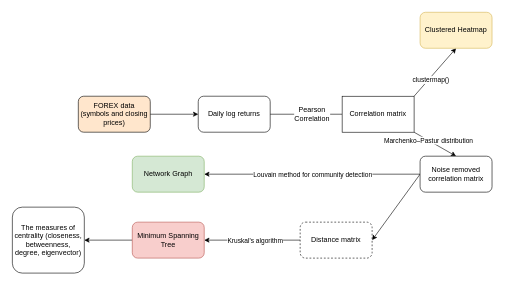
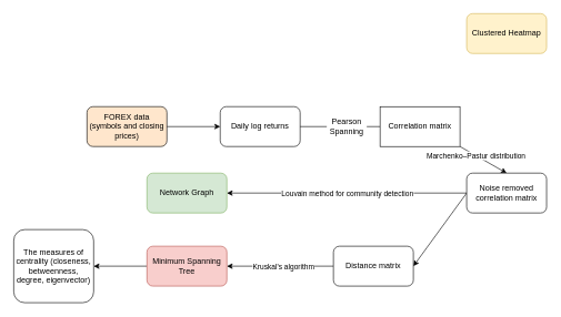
- <mxCell id="6" style="rounded=0;orthogonalLoop=1;jettySize=auto;html=1;exitX=1;exitY=0;exitDx=0;exitDy=0;entryX=0.5;entryY=1;entryDx=0;entryDy=0;" edge="1" parent="1" source="10" target="11"><mxGeometry relative="1" as="geometry" /></mxCell>
- <mxCell id="7" value="clustermap()" style="edgeLabel;html=1;align=center;verticalAlign=middle;resizable=0;points=[];" vertex="1" connectable="0" parent="6"><mxGeometry x="-0.283" y="-3" relative="1" as="geometry"><mxPoint y="-1" as="offset" /></mxGeometry></mxCell>
- <mxCell id="23" value="Pearson Correlation" style="text;html=1;strokeColor=none;fillColor=none;align=center;verticalAlign=middle;whiteSpace=wrap;rounded=0;" vertex="1" parent="1"><mxGeometry x="490" y="175" width="60" height="30" as="geometry" /></mxCell>
+ <mxCell id="23" value="Pearson Spanning" style="text;html=1;strokeColor=none;fillColor=none;align=center;verticalAlign=middle;whiteSpace=wrap;rounded=0;" vertex="1" parent="1"><mxGeometry x="490" y="175" width="60" height="30" as="geometry" /></mxCell>
- <mxCell id="18" value="Distance matrix" style="rounded=1;whiteSpace=wrap;html=1;dashed=1;" vertex="1" parent="1"><mxGeometry x="500" y="370" width="120" height="60" as="geometry" /></mxCell>
+ <mxCell id="18" value="Distance matrix" style="rounded=1;whiteSpace=wrap;html=1;" vertex="1" parent="1"><mxGeometry x="500" y="370" width="120" height="60" as="geometry" /></mxCell>
